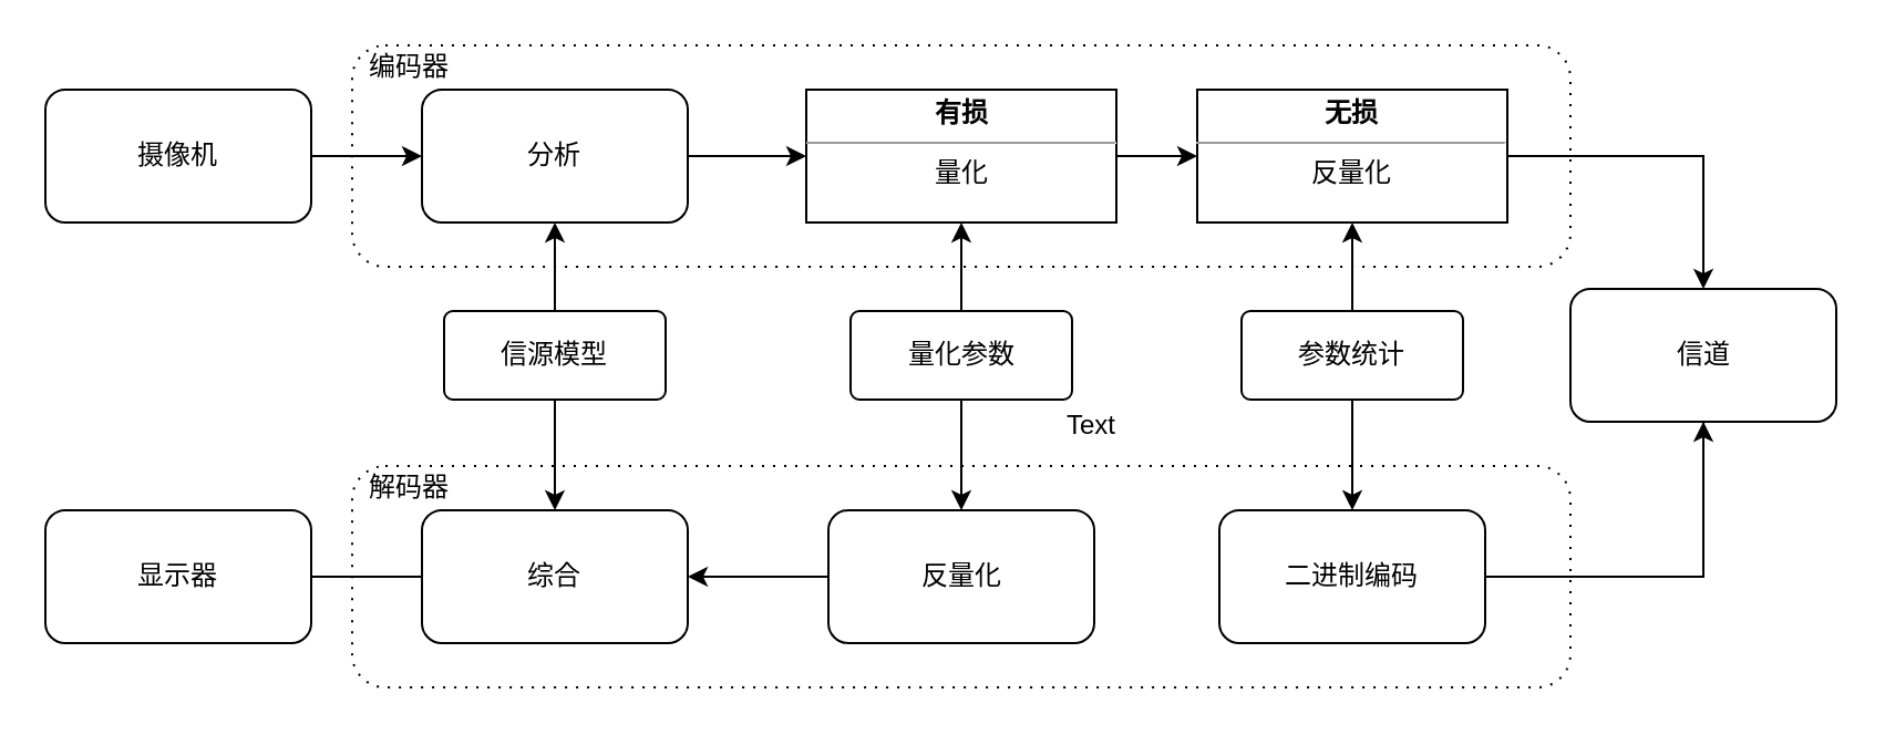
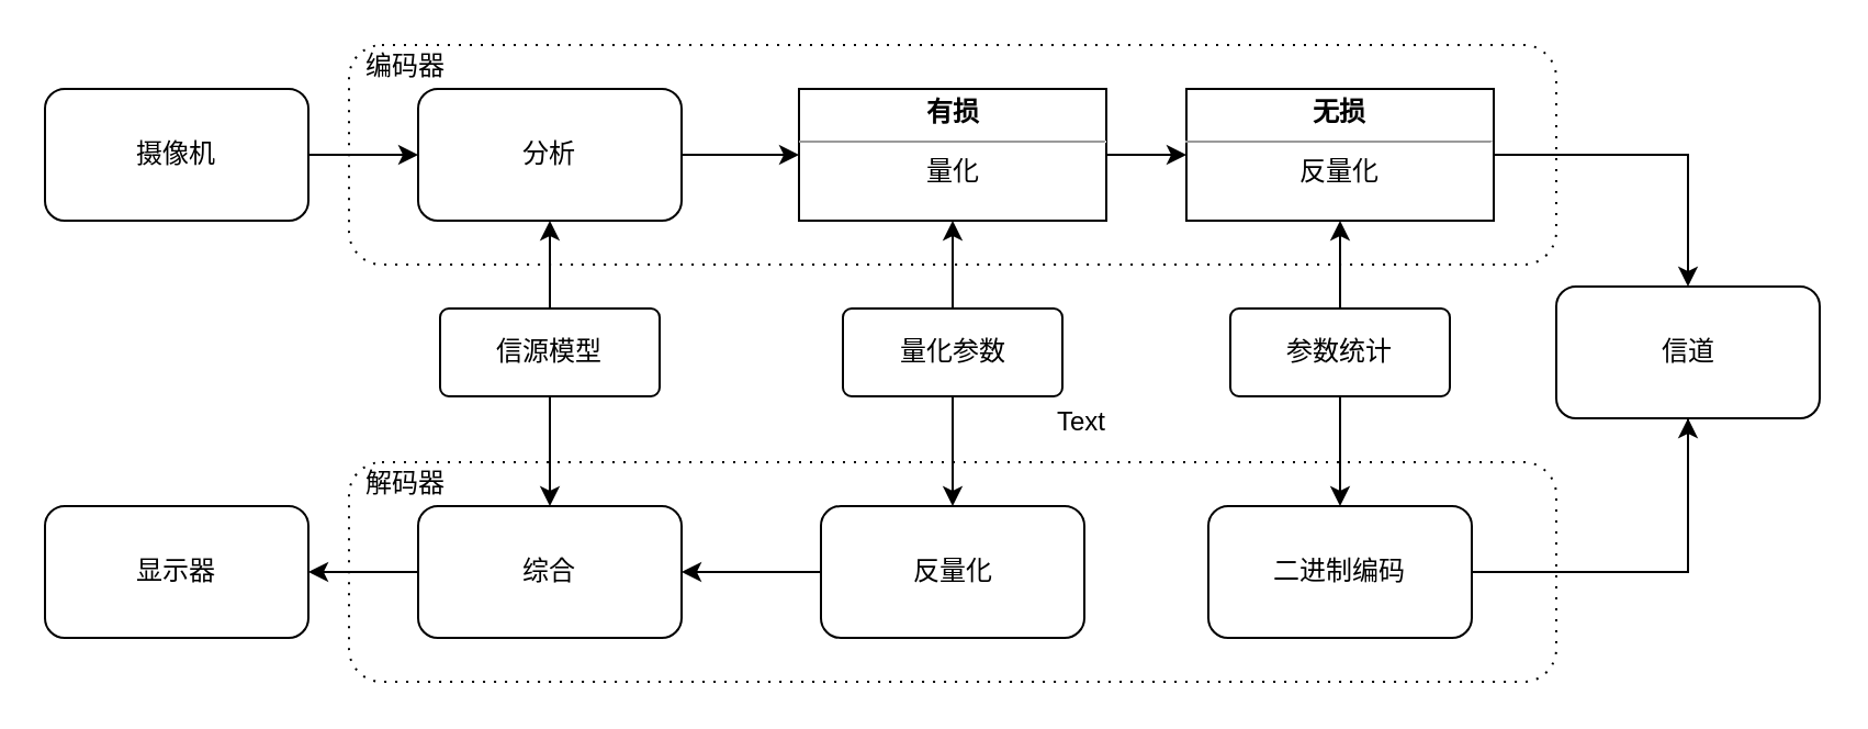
- <mxCell id="29" style="edgeStyle=orthogonalEdgeStyle;rounded=0;orthogonalLoop=1;jettySize=auto;html=1;exitX=0;exitY=0.5;exitDx=0;exitDy=0;entryX=1;entryY=0.5;entryDx=0;entryDy=0;endArrow=none;" parent="1" source="30" target="13" edge="1"><mxGeometry relative="1" as="geometry" /></mxCell>
+ <mxCell id="29" style="edgeStyle=orthogonalEdgeStyle;rounded=0;orthogonalLoop=1;jettySize=auto;html=1;exitX=0;exitY=0.5;exitDx=0;exitDy=0;entryX=1;entryY=0.5;entryDx=0;entryDy=0;" parent="1" source="30" target="13" edge="1"><mxGeometry relative="1" as="geometry" /></mxCell>
